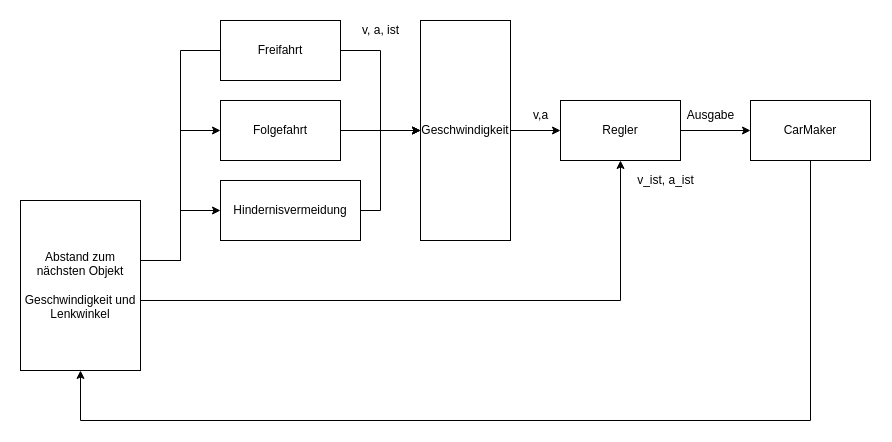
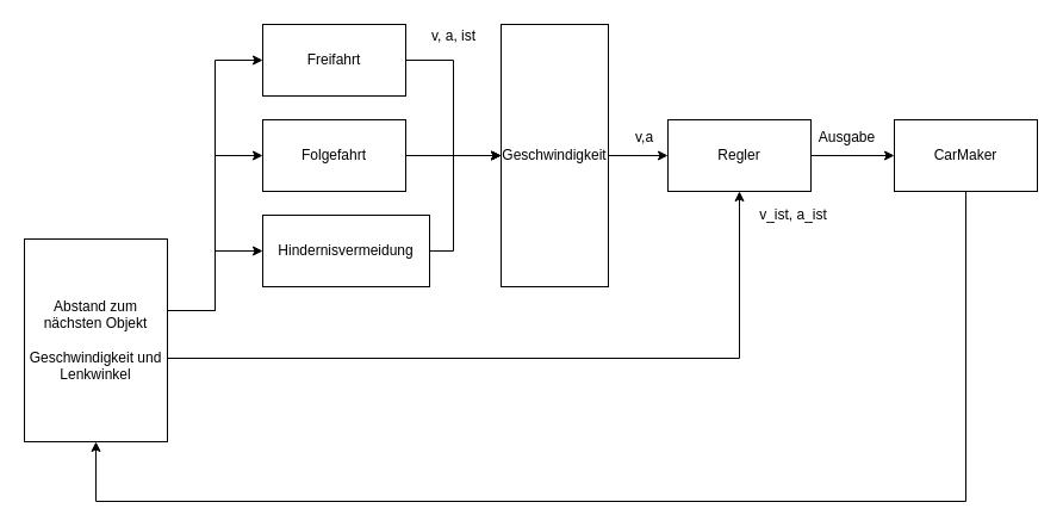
- <mxCell id="2" style="edgeStyle=orthogonalEdgeStyle;rounded=0;orthogonalLoop=1;jettySize=auto;html=1;entryX=0;entryY=0.5;entryDx=0;entryDy=0;endArrow=none;" edge="1" parent="1" source="6" target="8"><mxGeometry relative="1" as="geometry"><Array as="points"><mxPoint x="180" y="260" /><mxPoint x="180" y="50" /></Array></mxGeometry></mxCell>
+ <mxCell id="2" style="edgeStyle=orthogonalEdgeStyle;rounded=0;orthogonalLoop=1;jettySize=auto;html=1;entryX=0;entryY=0.5;entryDx=0;entryDy=0;" edge="1" parent="1" source="6" target="8"><mxGeometry relative="1" as="geometry"><Array as="points"><mxPoint x="180" y="260" /><mxPoint x="180" y="50" /></Array></mxGeometry></mxCell>
